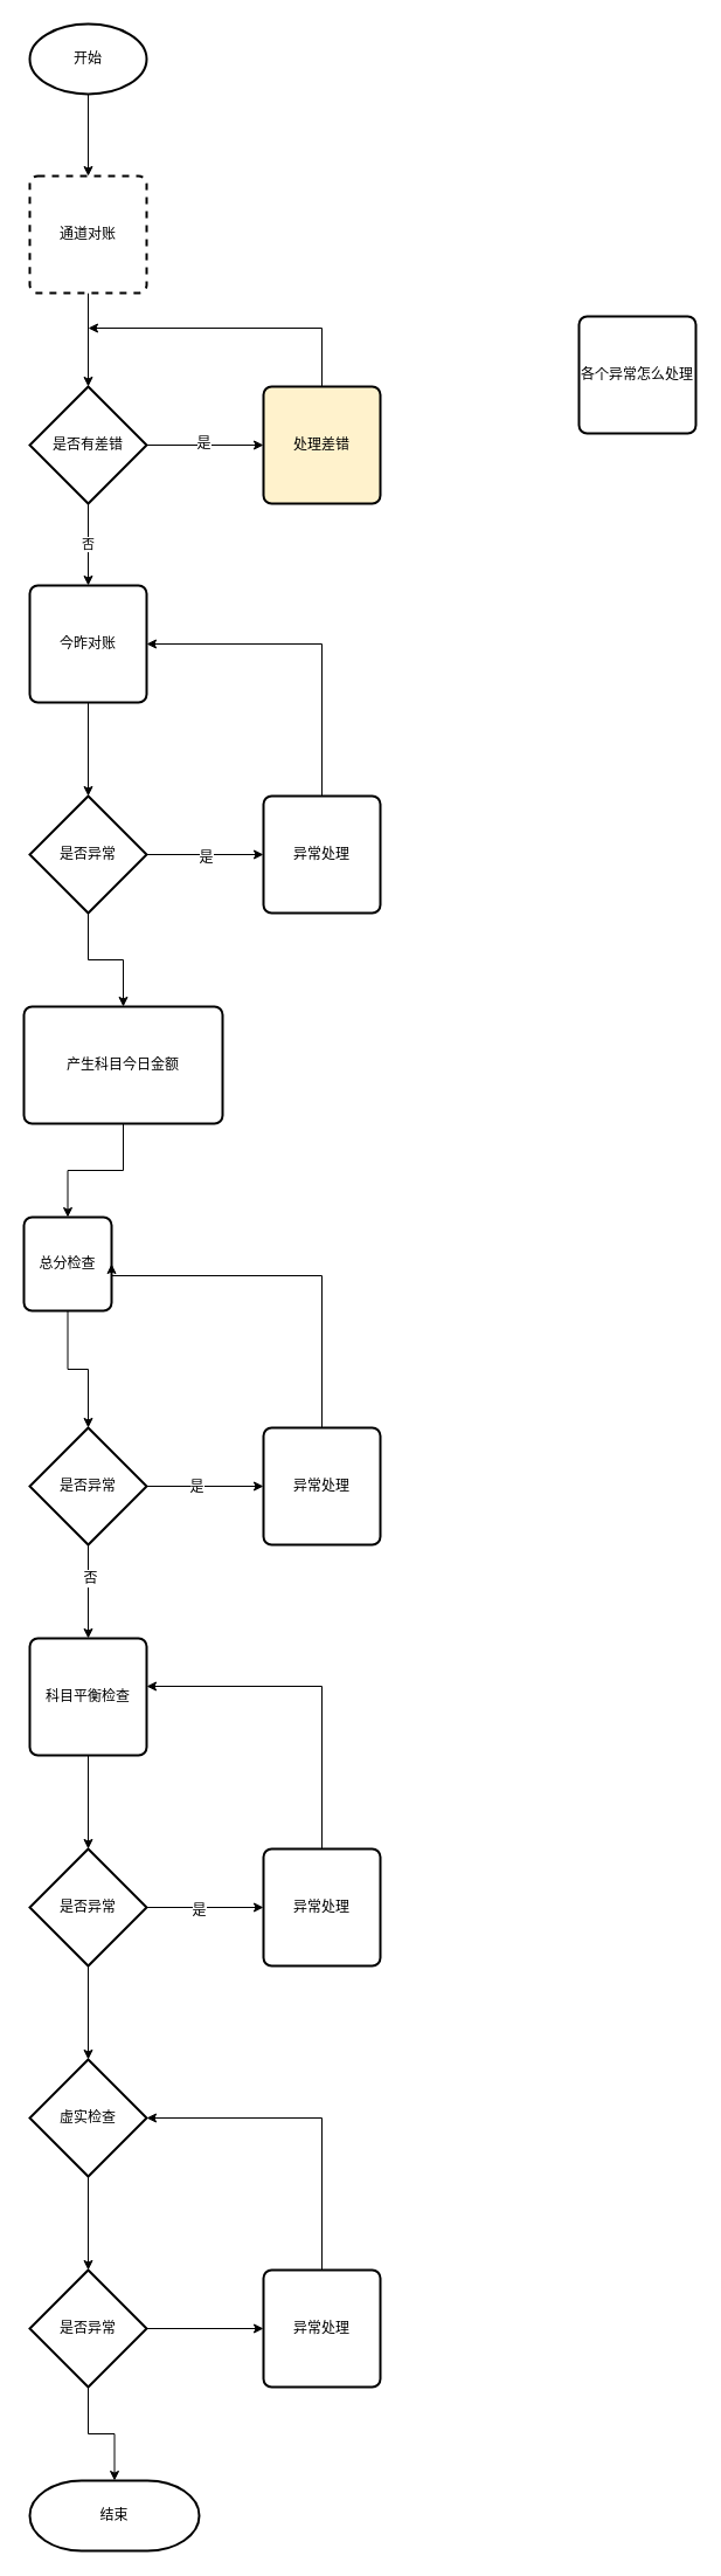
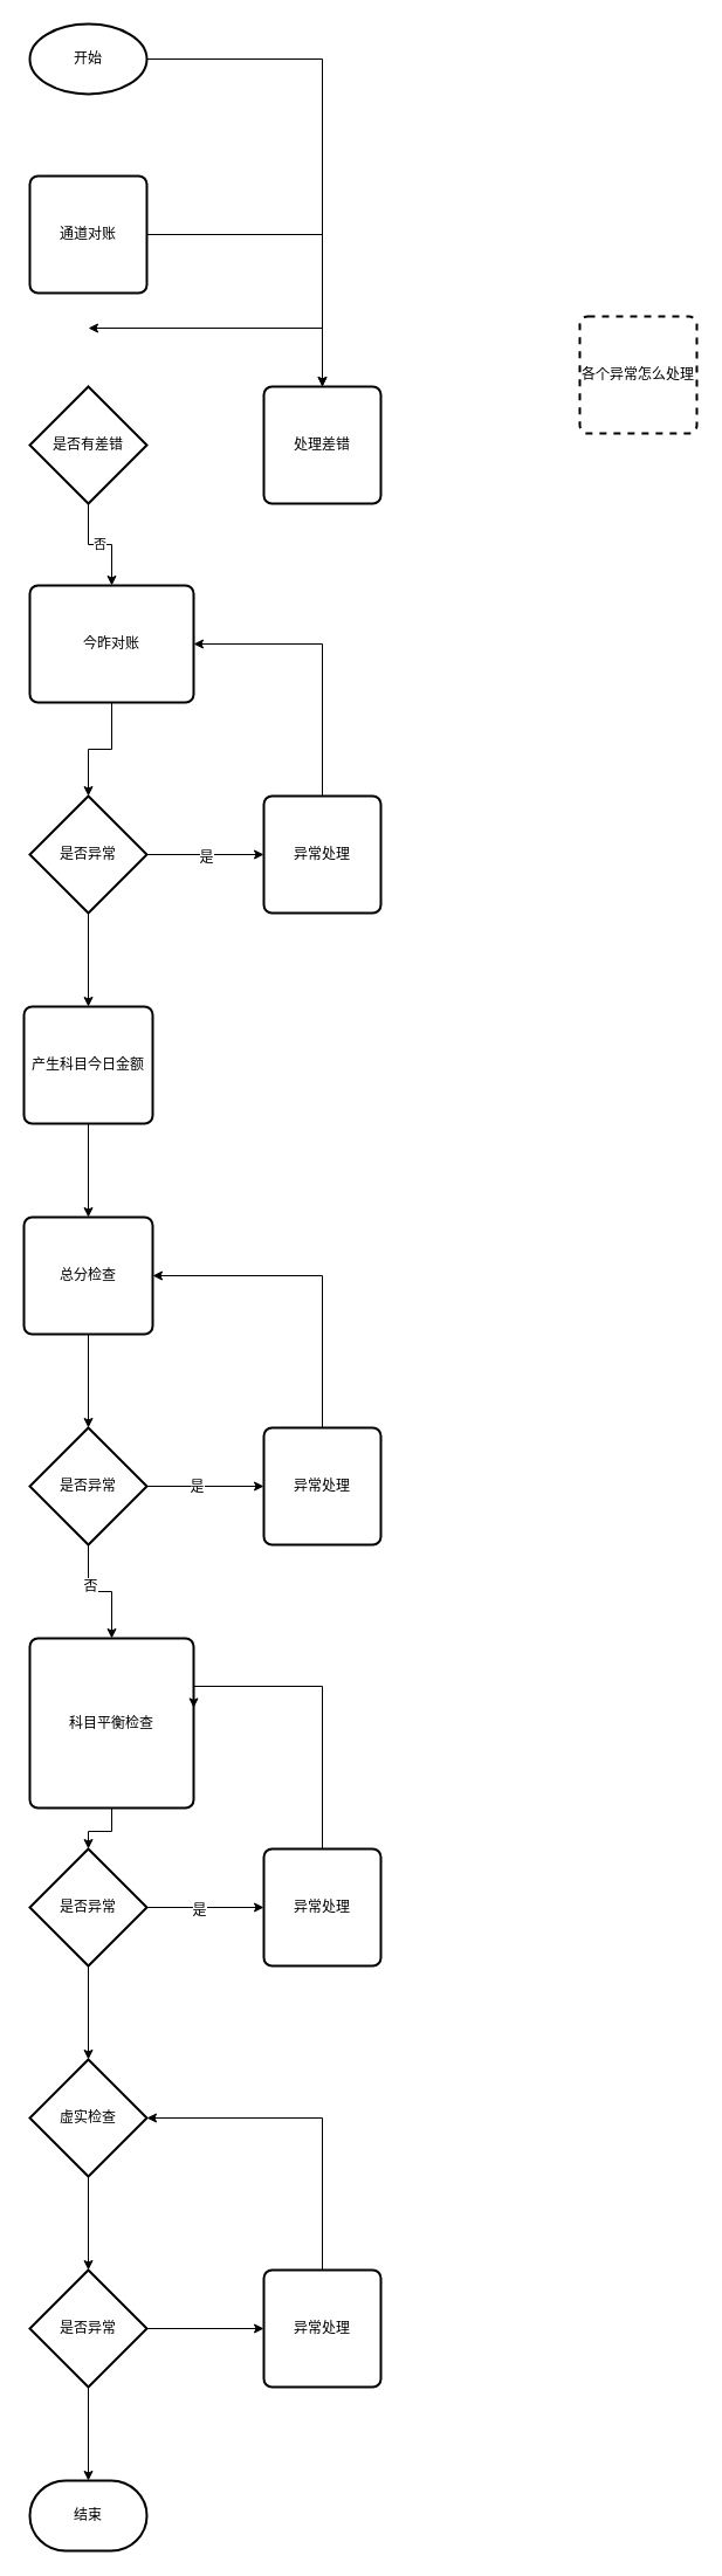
- <mxCell id="2" style="edgeStyle=orthogonalEdgeStyle;rounded=0;orthogonalLoop=1;jettySize=auto;html=1;entryX=0.5;entryY=0;entryDx=0;entryDy=0;" edge="1" parent="1" source="3" target="5"><mxGeometry relative="1" as="geometry" /></mxCell>
+ <mxCell id="2" style="edgeStyle=orthogonalEdgeStyle;rounded=0;orthogonalLoop=1;jettySize=auto;html=1;" edge="1" parent="1" source="3" target="11"><mxGeometry relative="1" as="geometry" /></mxCell>
- <mxCell id="5" value="通道对账" style="rounded=1;whiteSpace=wrap;html=1;absoluteArcSize=1;arcSize=14;strokeWidth=2;dashed=1;" vertex="1" parent="1"><mxGeometry x="25" y="150" width="100" height="100" as="geometry" /></mxCell>
+ <mxCell id="5" value="通道对账" style="rounded=1;whiteSpace=wrap;html=1;absoluteArcSize=1;arcSize=14;strokeWidth=2;" vertex="1" parent="1"><mxGeometry x="25" y="150" width="100" height="100" as="geometry" /></mxCell>
- <mxCell id="4" style="edgeStyle=orthogonalEdgeStyle;rounded=0;orthogonalLoop=1;jettySize=auto;html=1;entryX=0.5;entryY=0;entryDx=0;entryDy=0;entryPerimeter=0;" edge="1" parent="1" source="5" target="9"><mxGeometry relative="1" as="geometry" /></mxCell>
+ <mxCell id="4" style="edgeStyle=orthogonalEdgeStyle;rounded=0;orthogonalLoop=1;jettySize=auto;html=1;" edge="1" parent="1" source="5" target="11"><mxGeometry relative="1" as="geometry" /></mxCell>
- <mxCell id="31" value="各个异常怎么处理" style="rounded=1;whiteSpace=wrap;html=1;absoluteArcSize=1;arcSize=14;strokeWidth=2;" vertex="1" parent="1"><mxGeometry x="495" y="270" width="100" height="100" as="geometry" /></mxCell>
+ <mxCell id="31" value="各个异常怎么处理" style="rounded=1;whiteSpace=wrap;html=1;absoluteArcSize=1;arcSize=14;strokeWidth=2;dashed=1;" vertex="1" parent="1"><mxGeometry x="495" y="270" width="100" height="100" as="geometry" /></mxCell>
- <mxCell id="6" value="" style="edgeStyle=orthogonalEdgeStyle;rounded=0;orthogonalLoop=1;jettySize=auto;html=1;entryX=0;entryY=0.5;entryDx=0;entryDy=0;" edge="1" parent="1" source="9" target="11"><mxGeometry relative="1" as="geometry"><mxPoint x="205" y="380" as="targetPoint" /></mxGeometry></mxCell>
- <mxCell id="7" value="是" style="text;html=1;resizable=0;points=[];align=center;verticalAlign=middle;labelBackgroundColor=#ffffff;" vertex="1" connectable="0" parent="6"><mxGeometry x="-0.04" y="2" relative="1" as="geometry"><mxPoint as="offset" /></mxGeometry></mxCell>
- <mxCell id="11" value="处理差错" style="rounded=1;whiteSpace=wrap;html=1;absoluteArcSize=1;arcSize=14;strokeWidth=2;fillColor=#fff2cc;" vertex="1" parent="1"><mxGeometry x="225" y="330" width="100" height="100" as="geometry" /></mxCell>
+ <mxCell id="11" value="处理差错" style="rounded=1;whiteSpace=wrap;html=1;absoluteArcSize=1;arcSize=14;strokeWidth=2;" vertex="1" parent="1"><mxGeometry x="225" y="330" width="100" height="100" as="geometry" /></mxCell>
- <mxCell id="13" value="今昨对账" style="rounded=1;whiteSpace=wrap;html=1;absoluteArcSize=1;arcSize=14;strokeWidth=2;" vertex="1" parent="1"><mxGeometry x="25" y="500" width="100" height="100" as="geometry" /></mxCell>
+ <mxCell id="13" value="今昨对账" style="rounded=1;whiteSpace=wrap;html=1;absoluteArcSize=1;arcSize=14;strokeWidth=2;" vertex="1" parent="1"><mxGeometry x="25" y="500" width="140" height="100" as="geometry" /></mxCell>
- <mxCell id="21" value="产生科目今日金额" style="rounded=1;whiteSpace=wrap;html=1;absoluteArcSize=1;arcSize=14;strokeWidth=2;" vertex="1" parent="1"><mxGeometry x="20" y="860" width="170" height="100" as="geometry" /></mxCell>
+ <mxCell id="21" value="产生科目今日金额" style="rounded=1;whiteSpace=wrap;html=1;absoluteArcSize=1;arcSize=14;strokeWidth=2;" vertex="1" parent="1"><mxGeometry x="20" y="860" width="110" height="100" as="geometry" /></mxCell>
- <mxCell id="23" value="总分检查" style="rounded=1;whiteSpace=wrap;html=1;absoluteArcSize=1;arcSize=14;strokeWidth=2;" vertex="1" parent="1"><mxGeometry x="20" y="1040" width="75" height="80" as="geometry" /></mxCell>
+ <mxCell id="23" value="总分检查" style="rounded=1;whiteSpace=wrap;html=1;absoluteArcSize=1;arcSize=14;strokeWidth=2;" vertex="1" parent="1"><mxGeometry x="20" y="1040" width="110" height="100" as="geometry" /></mxCell>
- <mxCell id="33" value="科目平衡检查" style="rounded=1;whiteSpace=wrap;html=1;absoluteArcSize=1;arcSize=14;strokeWidth=2;" vertex="1" parent="1"><mxGeometry x="25" y="1400" width="100" height="100" as="geometry" /></mxCell>
+ <mxCell id="33" value="科目平衡检查" style="rounded=1;whiteSpace=wrap;html=1;absoluteArcSize=1;arcSize=14;strokeWidth=2;" vertex="1" parent="1"><mxGeometry x="25" y="1400" width="140" height="145" as="geometry" /></mxCell>
- <mxCell id="45" value="结束" style="strokeWidth=2;html=1;shape=mxgraph.flowchart.terminator;whiteSpace=wrap;" vertex="1" parent="1"><mxGeometry x="25" y="2120" width="145" height="60" as="geometry" /></mxCell>
+ <mxCell id="45" value="结束" style="strokeWidth=2;html=1;shape=mxgraph.flowchart.terminator;whiteSpace=wrap;" vertex="1" parent="1"><mxGeometry x="25" y="2120" width="100" height="60" as="geometry" /></mxCell>
